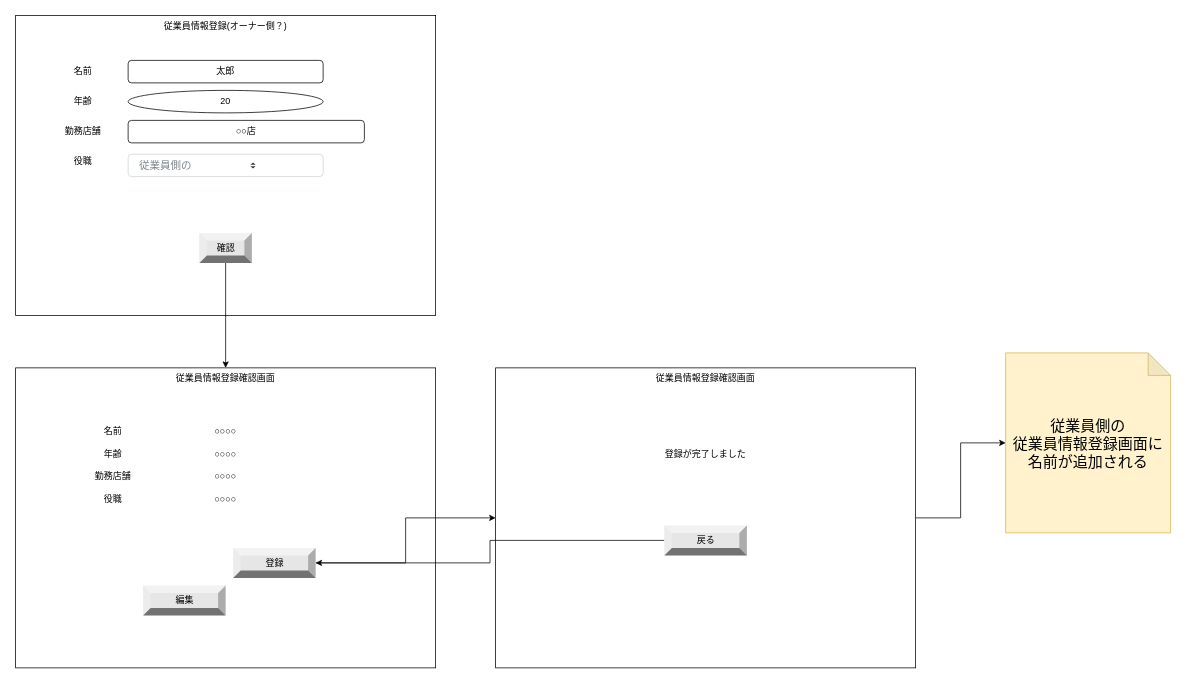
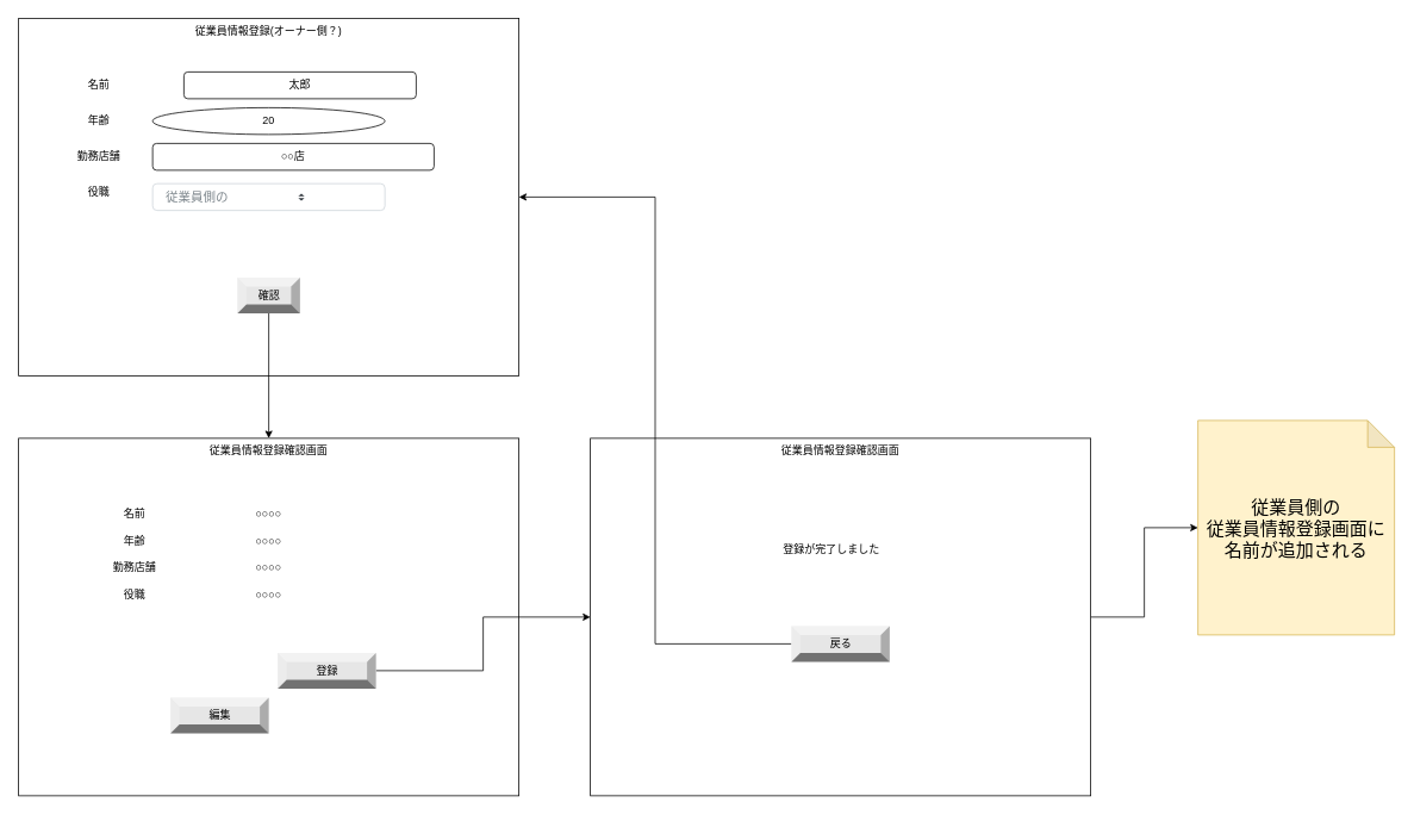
- <mxCell id="7" value="太郎" style="rounded=1;whiteSpace=wrap;html=1;verticalAlign=top;" parent="1" vertex="1"><mxGeometry x="170" y="80" width="260" height="30" as="geometry" /></mxCell>
+ <mxCell id="7" value="太郎" style="rounded=1;whiteSpace=wrap;html=1;verticalAlign=top;" parent="1" vertex="1"><mxGeometry x="205" y="80" width="260" height="30" as="geometry" /></mxCell>
- <mxCell id="26" value="登録が完了しました" style="text;html=1;strokeColor=none;fillColor=none;align=center;verticalAlign=middle;whiteSpace=wrap;rounded=0;" parent="1" vertex="1"><mxGeometry x="850" y="590" width="180" height="30" as="geometry" /></mxCell>
+ <mxCell id="26" value="登録が完了しました" style="text;html=1;strokeColor=none;fillColor=none;align=center;verticalAlign=middle;whiteSpace=wrap;rounded=0;" parent="1" vertex="1"><mxGeometry x="840" y="600" width="180" height="30" as="geometry" /></mxCell>
- <mxCell id="28" style="edgeStyle=orthogonalEdgeStyle;rounded=0;orthogonalLoop=1;jettySize=auto;html=1;fontSize=20;" parent="1" source="29" target="15" edge="1"><mxGeometry relative="1" as="geometry" /></mxCell>
+ <mxCell id="28" style="edgeStyle=orthogonalEdgeStyle;rounded=0;orthogonalLoop=1;jettySize=auto;html=1;entryX=1;entryY=0.5;entryDx=0;entryDy=0;fontSize=20;" parent="1" source="29" target="2" edge="1"><mxGeometry relative="1" as="geometry" /></mxCell>
